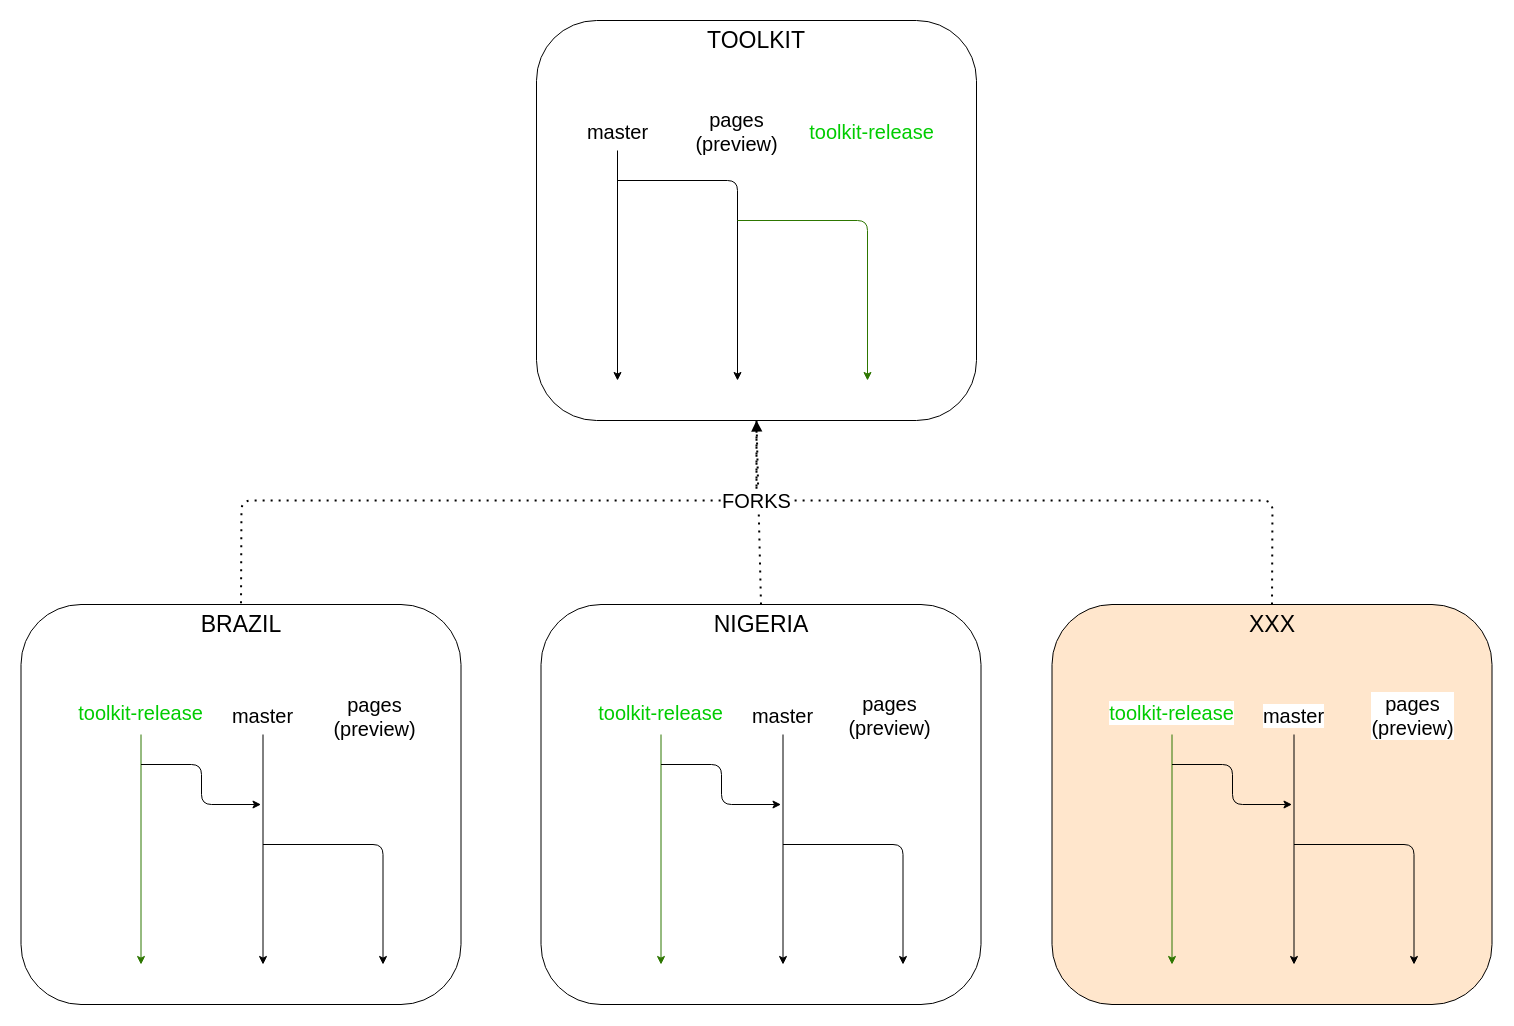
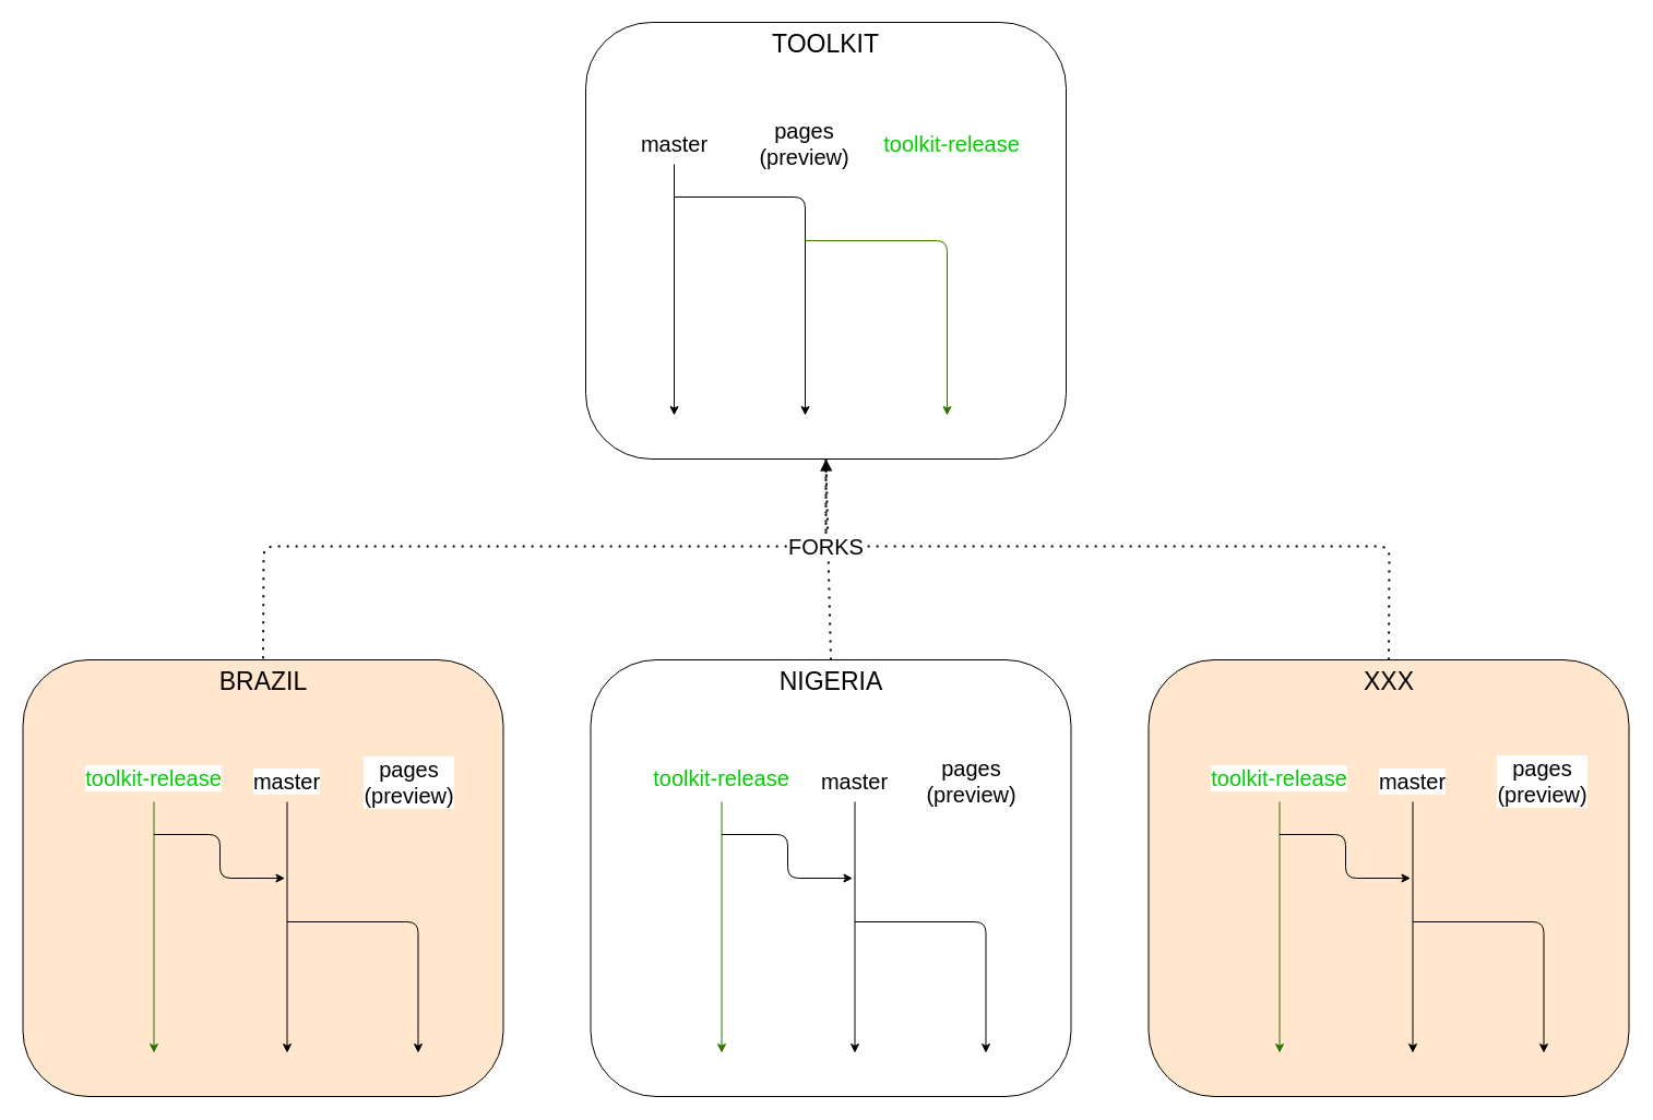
- <mxCell id="9" value="BRAZIL" style="rounded=1;whiteSpace=wrap;html=1;fontSize=23;verticalAlign=top;" vertex="1" parent="1"><mxGeometry x="20.5" y="604" width="440" height="400" as="geometry" /></mxCell>
+ <mxCell id="9" value="BRAZIL" style="rounded=1;whiteSpace=wrap;html=1;fontSize=23;verticalAlign=top;fillColor=#ffe6cc;" vertex="1" parent="1"><mxGeometry x="20.5" y="604" width="440" height="400" as="geometry" /></mxCell>
